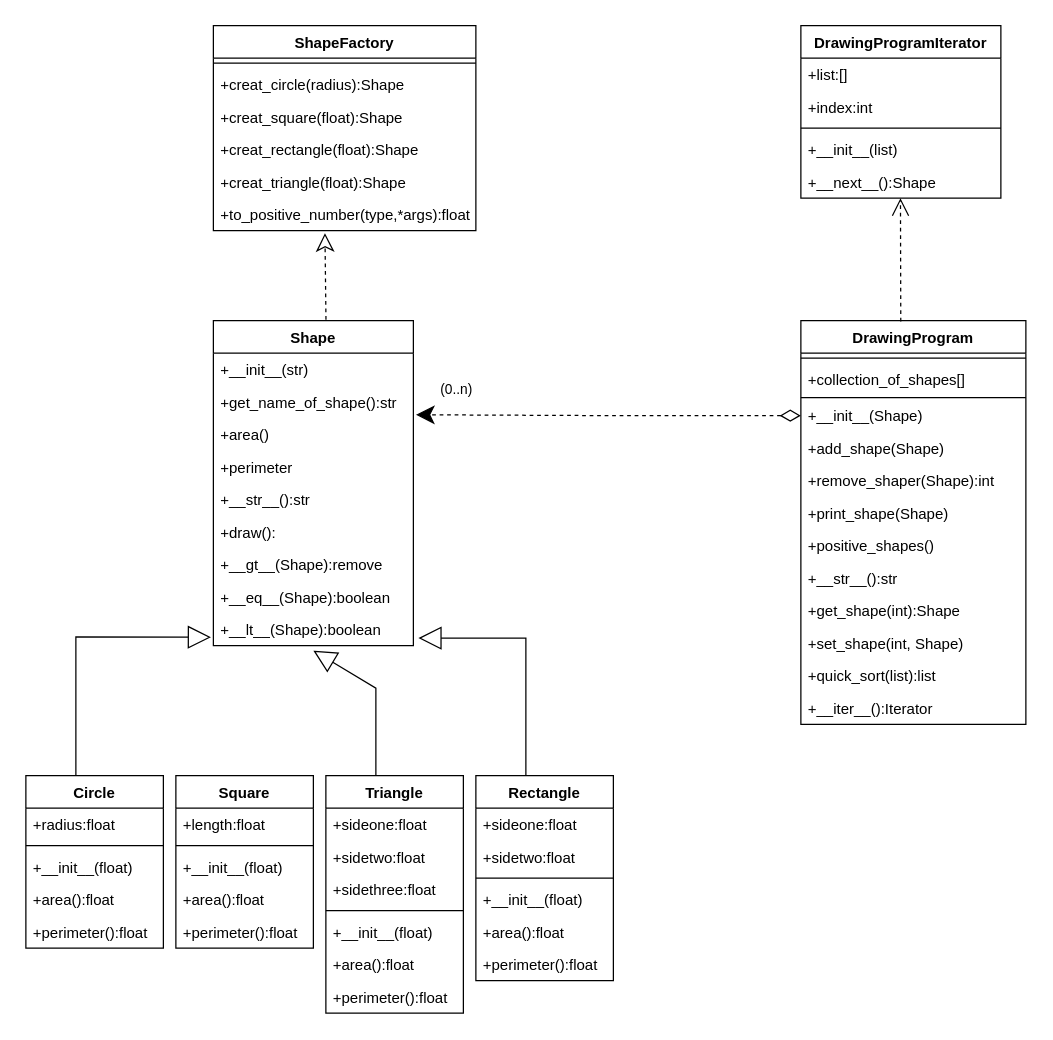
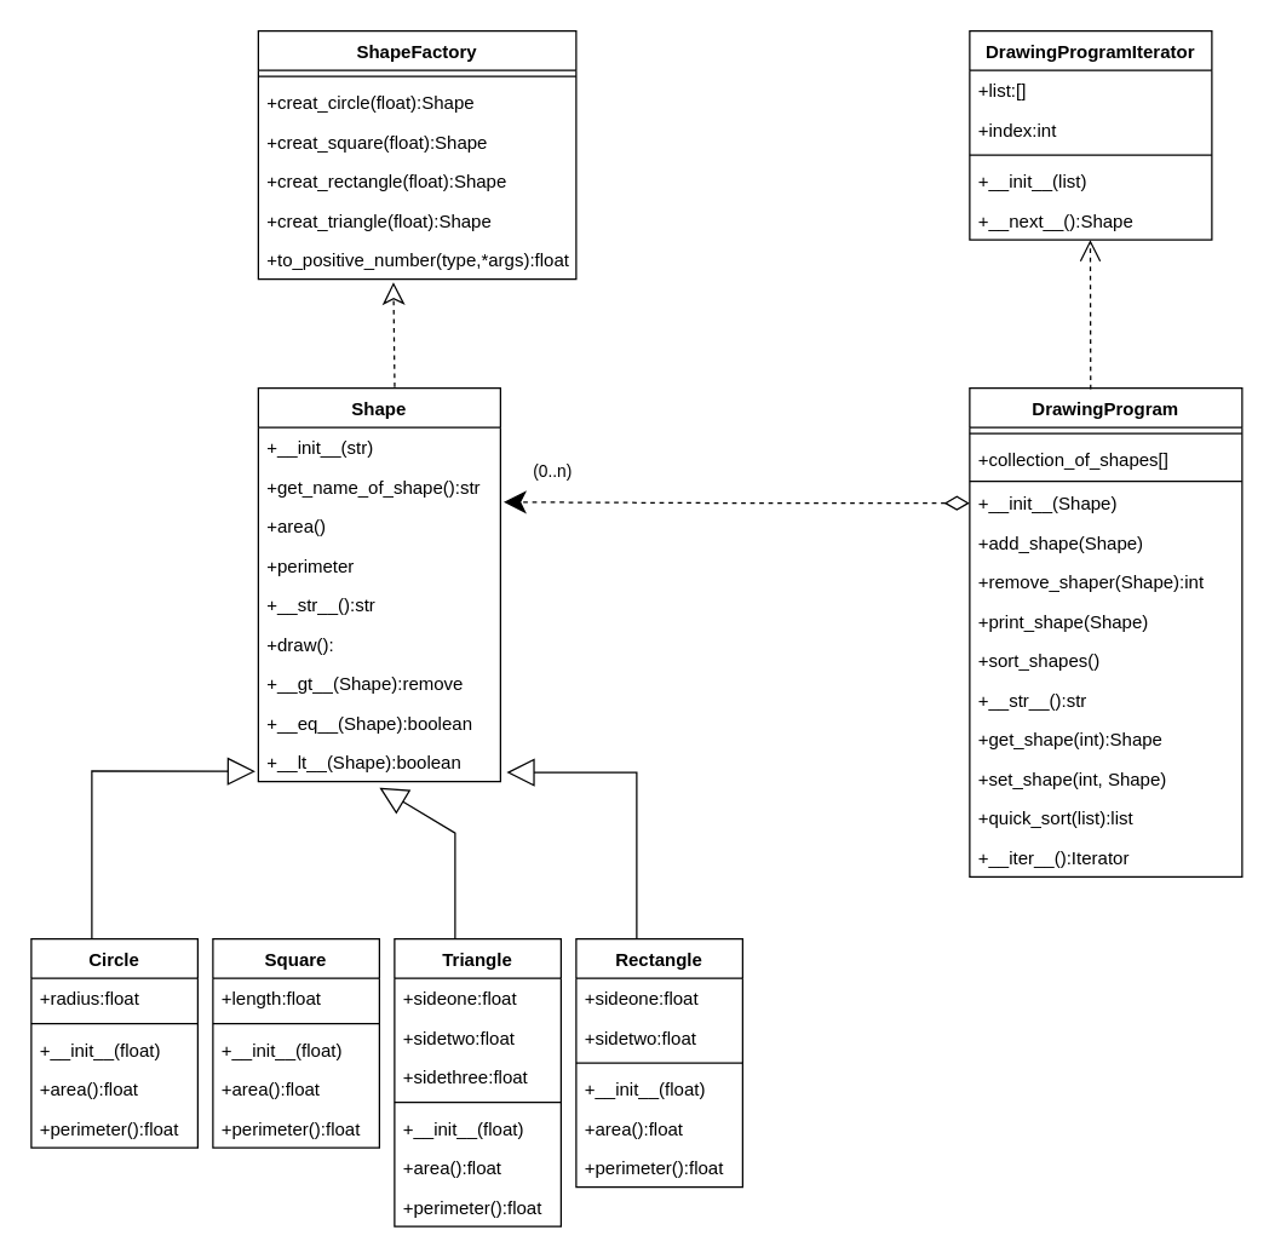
- <mxCell id="56" value="+creat_circle(radius):Shape" style="text;strokeColor=none;fillColor=none;align=left;verticalAlign=top;spacingLeft=4;spacingRight=4;overflow=hidden;rotatable=0;points=[[0,0.5],[1,0.5]];portConstraint=eastwest;" parent="54" vertex="1"><mxGeometry y="34" width="210" height="26" as="geometry" /></mxCell>
+ <mxCell id="56" value="+creat_circle(float):Shape" style="text;strokeColor=none;fillColor=none;align=left;verticalAlign=top;spacingLeft=4;spacingRight=4;overflow=hidden;rotatable=0;points=[[0,0.5],[1,0.5]];portConstraint=eastwest;" parent="54" vertex="1"><mxGeometry y="34" width="210" height="26" as="geometry" /></mxCell>
- <mxCell id="20" value="+positive_shapes()" style="text;strokeColor=none;fillColor=none;align=left;verticalAlign=top;spacingLeft=4;spacingRight=4;overflow=hidden;rotatable=0;points=[[0,0.5],[1,0.5]];portConstraint=eastwest;" parent="12" vertex="1"><mxGeometry y="167" width="180" height="26" as="geometry" /></mxCell>
+ <mxCell id="20" value="+sort_shapes()" style="text;strokeColor=none;fillColor=none;align=left;verticalAlign=top;spacingLeft=4;spacingRight=4;overflow=hidden;rotatable=0;points=[[0,0.5],[1,0.5]];portConstraint=eastwest;" parent="12" vertex="1"><mxGeometry y="167" width="180" height="26" as="geometry" /></mxCell>
